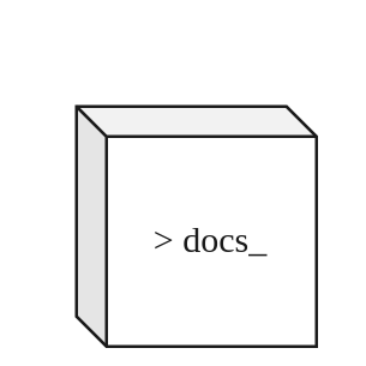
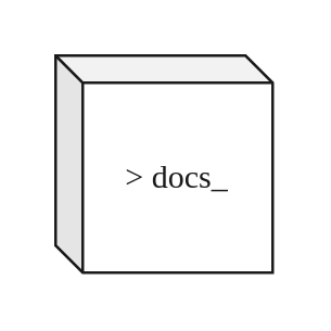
- <mxCell id="2" value="&amp;gt; docs_" style="shape=cube;whiteSpace=wrap;html=1;boundedLbl=1;backgroundOutline=1;darkOpacity=0.05;darkOpacity2=0.1;size=10;fillColor=default;strokeColor=#1A1A1A;fontFamily=Tahoma;fontColor=#1A1A1A;fontStyle=0" parent="1" vertex="1"><mxGeometry x="25" y="35" width="80" height="80" as="geometry" /></mxCell>
+ <mxCell id="2" value="&amp;gt; docs_" style="shape=cube;whiteSpace=wrap;html=1;boundedLbl=1;backgroundOutline=1;darkOpacity=0.05;darkOpacity2=0.1;size=10;fillColor=default;strokeColor=#1A1A1A;fontFamily=Tahoma;fontColor=#1A1A1A;fontStyle=0" parent="1" vertex="1"><mxGeometry x="20" y="20" width="80" height="80" as="geometry" /></mxCell>
